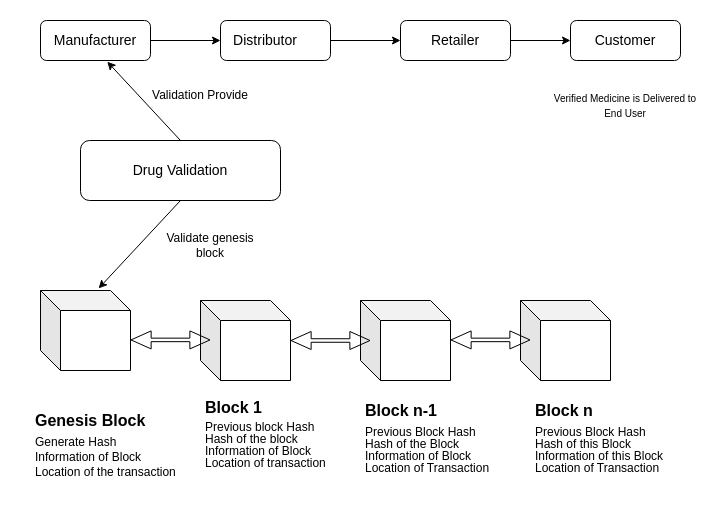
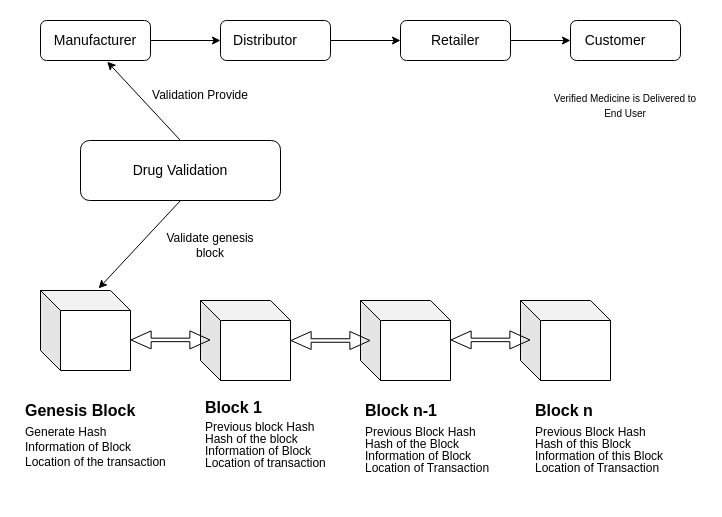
- <mxCell id="22" value="&lt;font style=&quot;font-size: 14px;&quot;&gt;Customer&lt;/font&gt;" style="text;html=1;strokeColor=none;fillColor=none;align=center;verticalAlign=middle;whiteSpace=wrap;rounded=0;" vertex="1" parent="1"><mxGeometry x="595" y="25" width="60" height="30" as="geometry" /></mxCell>
+ <mxCell id="22" value="&lt;font style=&quot;font-size: 14px;&quot;&gt;Customer&lt;/font&gt;" style="text;html=1;strokeColor=none;fillColor=none;align=center;verticalAlign=middle;whiteSpace=wrap;rounded=0;" vertex="1" parent="1"><mxGeometry x="585" y="25" width="60" height="30" as="geometry" /></mxCell>
- <mxCell id="26" value="&lt;h1 style=&quot;font-size: 16px;&quot;&gt;Genesis Block&lt;/h1&gt;&lt;p style=&quot;line-height: 0%;&quot;&gt;Generate Hash&lt;/p&gt;&lt;p style=&quot;line-height: 50%;&quot;&gt;Information of Block&lt;/p&gt;&lt;p style=&quot;line-height: 0%;&quot;&gt;Location of the transaction&lt;/p&gt;&lt;p style=&quot;line-height: 0%;&quot;&gt;&lt;br&gt;&lt;/p&gt;&lt;p style=&quot;line-height: 0%;&quot;&gt;&lt;br&gt;&lt;/p&gt;&lt;p style=&quot;line-height: 0%;&quot;&gt;&lt;br&gt;&lt;/p&gt;&lt;p style=&quot;line-height: 0%;&quot;&gt;&amp;nbsp;&lt;/p&gt;" style="text;html=1;strokeColor=none;fillColor=none;spacing=5;spacingTop=-20;whiteSpace=wrap;overflow=hidden;rounded=0;" vertex="1" parent="1"><mxGeometry x="30" y="410" width="150" height="90" as="geometry" /></mxCell>
+ <mxCell id="26" value="&lt;h1 style=&quot;font-size: 16px;&quot;&gt;Genesis Block&lt;/h1&gt;&lt;p style=&quot;line-height: 0%;&quot;&gt;Generate Hash&lt;/p&gt;&lt;p style=&quot;line-height: 50%;&quot;&gt;Information of Block&lt;/p&gt;&lt;p style=&quot;line-height: 0%;&quot;&gt;Location of the transaction&lt;/p&gt;&lt;p style=&quot;line-height: 0%;&quot;&gt;&lt;br&gt;&lt;/p&gt;&lt;p style=&quot;line-height: 0%;&quot;&gt;&lt;br&gt;&lt;/p&gt;&lt;p style=&quot;line-height: 0%;&quot;&gt;&lt;br&gt;&lt;/p&gt;&lt;p style=&quot;line-height: 0%;&quot;&gt;&amp;nbsp;&lt;/p&gt;" style="text;html=1;strokeColor=none;fillColor=none;spacing=5;spacingTop=-20;whiteSpace=wrap;overflow=hidden;rounded=0;" vertex="1" parent="1"><mxGeometry x="20" y="400" width="150" height="90" as="geometry" /></mxCell>
